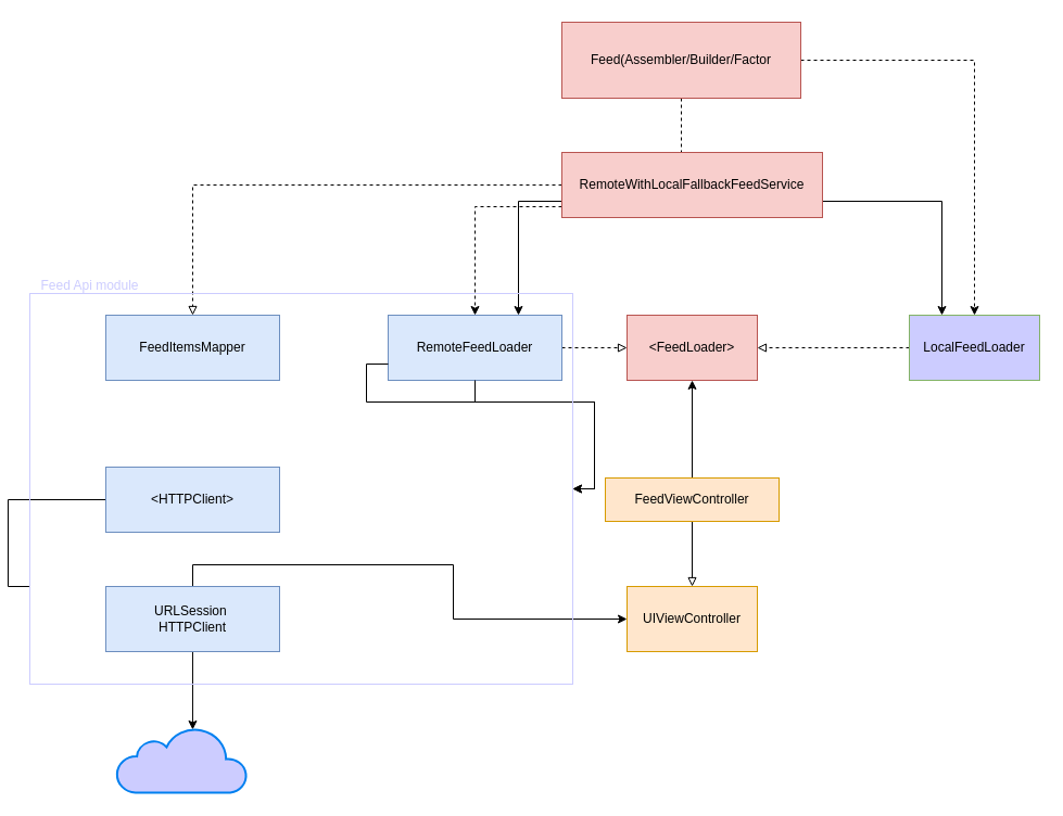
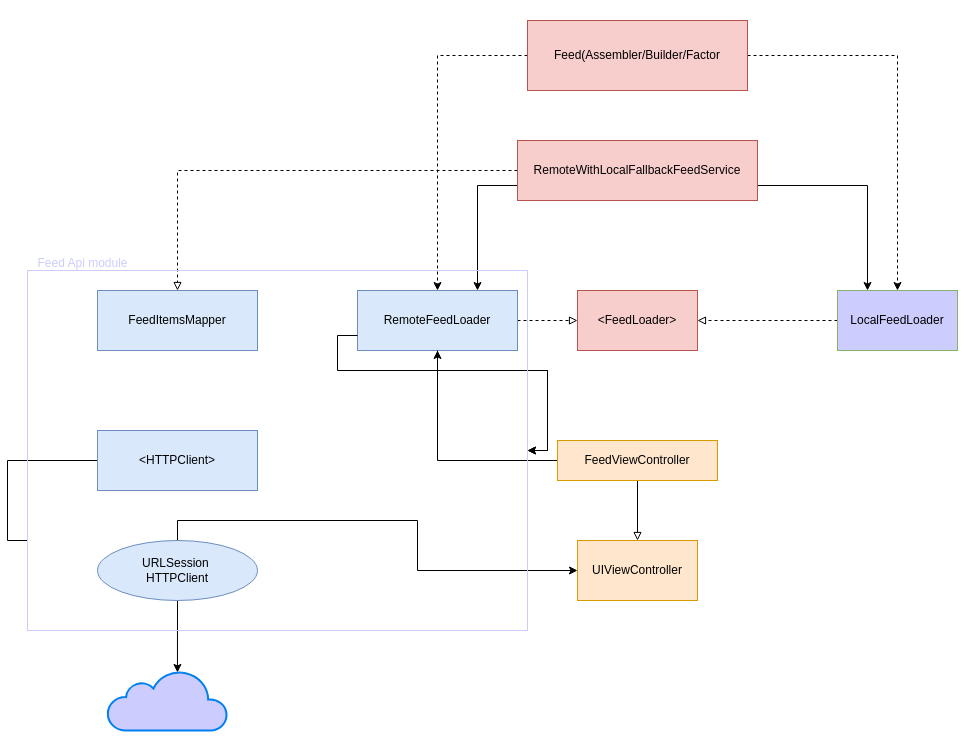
- <mxCell id="5" value="Feed(Assembler/Builder/Factor" style="rounded=0;whiteSpace=wrap;html=1;fillColor=#f8cecc;strokeColor=#b85450;" vertex="1" parent="1"><mxGeometry x="510" y="20" width="220" height="70" as="geometry" /></mxCell>
+ <mxCell id="5" value="Feed(Assembler/Builder/Factor" style="rounded=0;whiteSpace=wrap;html=1;fillColor=#f8cecc;strokeColor=#b85450;" vertex="1" parent="1"><mxGeometry x="520" y="20" width="220" height="70" as="geometry" /></mxCell>
- <mxCell id="17" style="edgeStyle=orthogonalEdgeStyle;rounded=0;orthogonalLoop=1;jettySize=auto;html=1;entryX=0.5;entryY=1;entryDx=0;entryDy=0;" edge="1" parent="1" source="18" target="2"><mxGeometry relative="1" as="geometry" /></mxCell>
+ <mxCell id="17" style="edgeStyle=orthogonalEdgeStyle;rounded=0;orthogonalLoop=1;jettySize=auto;html=1;" edge="1" parent="1" source="18" target="12"><mxGeometry relative="1" as="geometry" /></mxCell>
- <mxCell id="24" value="URLSession&amp;nbsp;&lt;br&gt;HTTPClient" style="rounded=0;whiteSpace=wrap;html=1;fillColor=#dae8fc;strokeColor=#6c8ebf;" vertex="1" parent="1"><mxGeometry x="90" y="540" width="160" height="60" as="geometry" /></mxCell>
+ <mxCell id="24" value="URLSession&amp;nbsp;&lt;br&gt;HTTPClient" style="ellipse;whiteSpace=wrap;html=1;fillColor=#dae8fc;strokeColor=#6c8ebf;" vertex="1" parent="1"><mxGeometry x="90" y="540" width="160" height="60" as="geometry" /></mxCell>
